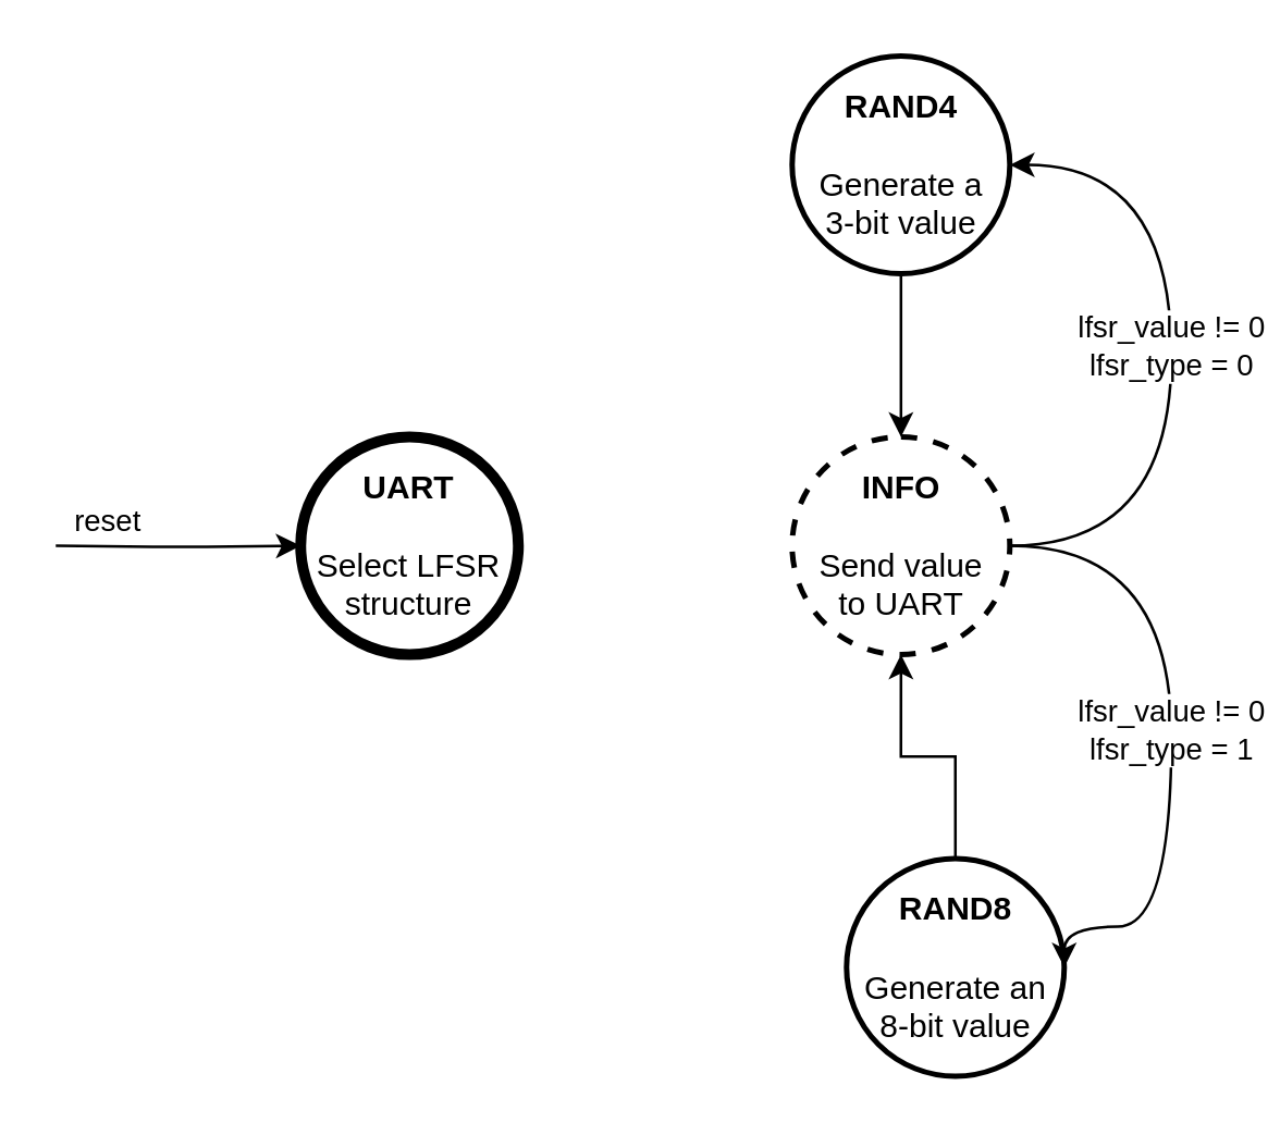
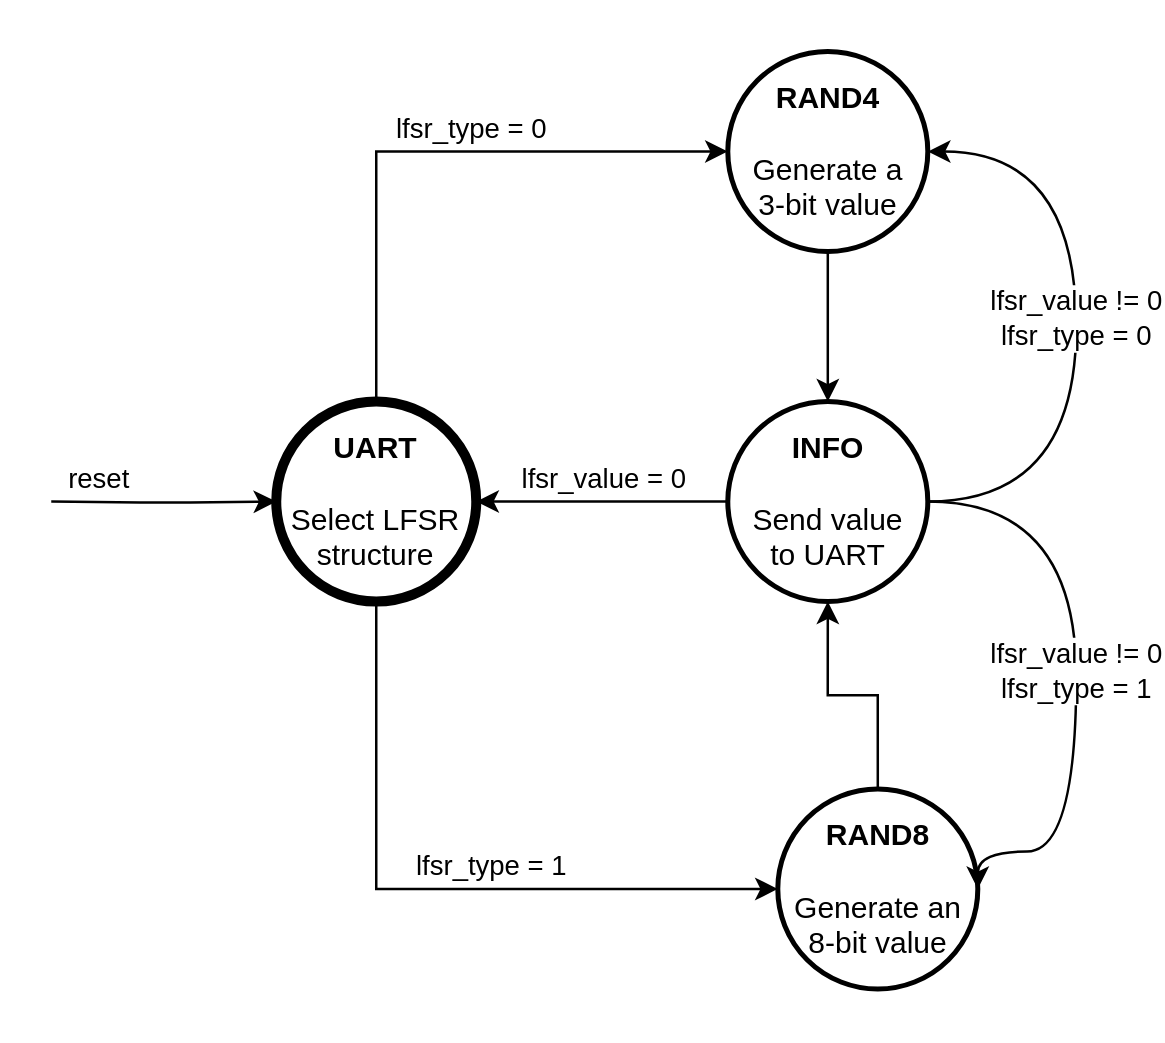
+ <mxCell id="6" style="edgeStyle=orthogonalEdgeStyle;rounded=0;orthogonalLoop=1;jettySize=auto;html=1;exitX=0.5;exitY=0;exitDx=0;exitDy=0;entryX=0;entryY=0.5;entryDx=0;entryDy=0;startArrow=none;startFill=0;endArrow=classic;endFill=1;" edge="1" parent="1" source="10" target="17"><mxGeometry relative="1" as="geometry" /></mxCell>
+ <mxCell id="7" value="lfsr_type = 0" style="edgeLabel;html=1;align=center;verticalAlign=middle;resizable=0;points=[];" vertex="1" connectable="0" parent="6"><mxGeometry x="0.266" y="-1" relative="1" as="geometry"><mxPoint x="-15" y="-11" as="offset" /></mxGeometry></mxCell>
+ <mxCell id="4" value="" style="edgeStyle=orthogonalEdgeStyle;rounded=1;orthogonalLoop=1;jettySize=auto;html=1;strokeColor=#000000;strokeWidth=1;startArrow=classic;startFill=1;endArrow=none;endFill=0;" parent="1" source="10" target="15" edge="1"><mxGeometry relative="1" as="geometry" /></mxCell>
+ <mxCell id="5" value="lfsr_value = 0" style="edgeLabel;html=1;align=center;verticalAlign=middle;resizable=0;points=[];" parent="4" vertex="1" connectable="0"><mxGeometry x="-0.183" y="-1" relative="1" as="geometry"><mxPoint x="9" y="-11" as="offset" /></mxGeometry></mxCell>
- <mxCell id="15" value="&lt;div&gt;&lt;b&gt;INFO&lt;/b&gt;&lt;/div&gt;&lt;div&gt;&lt;b&gt;&lt;br&gt;&lt;/b&gt;&lt;/div&gt;&lt;div&gt;Send value&lt;/div&gt;&lt;div&gt;to UART&lt;br&gt;&lt;/div&gt;" style="rounded=1;whiteSpace=wrap;html=1;strokeWidth=2;fillColor=none;arcSize=50;overflow=visible;dashed=1;" parent="1" vertex="1"><mxGeometry x="290.62" y="160" width="80" height="80" as="geometry" /></mxCell>
+ <mxCell id="15" value="&lt;div&gt;&lt;b&gt;INFO&lt;/b&gt;&lt;/div&gt;&lt;div&gt;&lt;b&gt;&lt;br&gt;&lt;/b&gt;&lt;/div&gt;&lt;div&gt;Send value&lt;/div&gt;&lt;div&gt;to UART&lt;br&gt;&lt;/div&gt;" style="rounded=1;whiteSpace=wrap;html=1;strokeWidth=2;fillColor=none;arcSize=50;overflow=visible;" parent="1" vertex="1"><mxGeometry x="290.62" y="160" width="80" height="80" as="geometry" /></mxCell>
+ <mxCell id="8" style="edgeStyle=orthogonalEdgeStyle;rounded=0;orthogonalLoop=1;jettySize=auto;html=1;exitX=0.5;exitY=1;exitDx=0;exitDy=0;entryX=0;entryY=0.5;entryDx=0;entryDy=0;startArrow=none;startFill=0;endArrow=classic;endFill=1;" edge="1" parent="1" source="10" target="19"><mxGeometry relative="1" as="geometry" /></mxCell>
+ <mxCell id="9" value="lfsr_type = 1" style="edgeLabel;html=1;align=center;verticalAlign=middle;resizable=0;points=[];" vertex="1" connectable="0" parent="8"><mxGeometry x="0.282" relative="1" as="geometry"><mxPoint x="-17" y="-10" as="offset" /></mxGeometry></mxCell>
